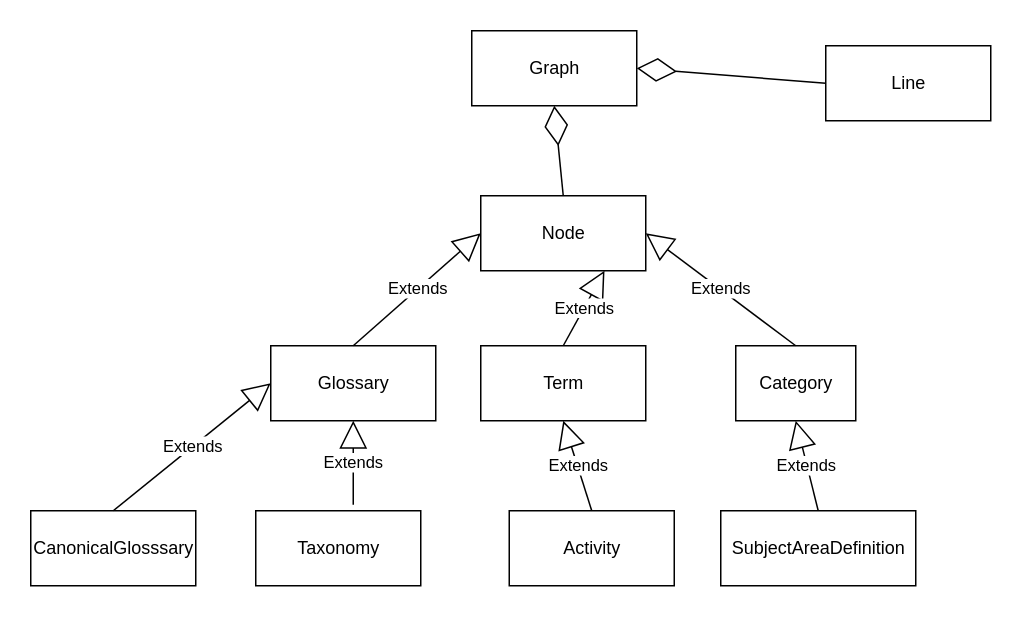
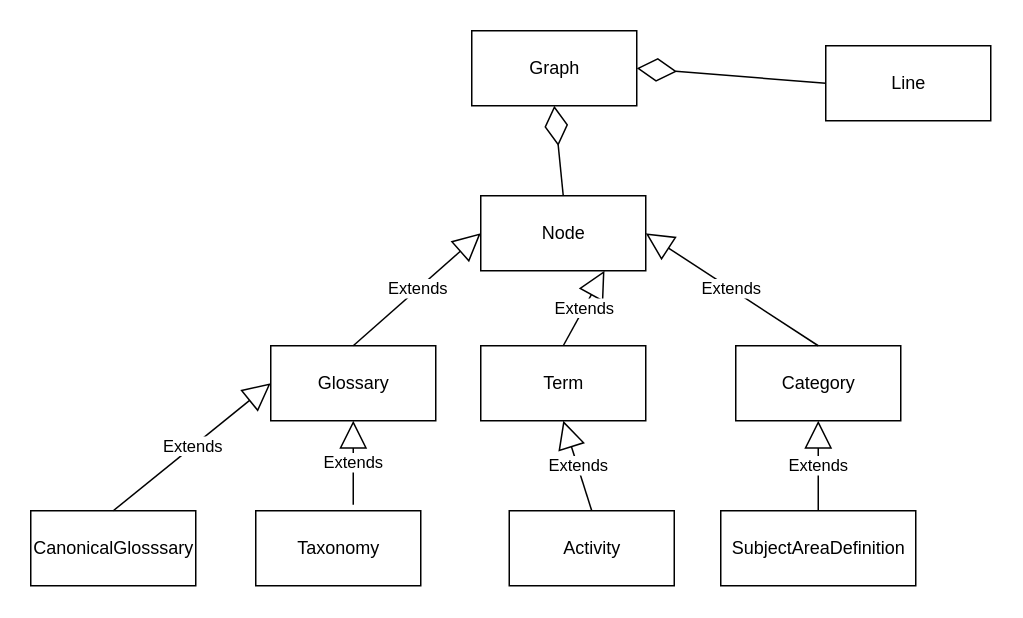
- <mxCell id="5" value="Category" style="html=1;" vertex="1" parent="1"><mxGeometry x="490" y="230" width="80" height="50" as="geometry" /></mxCell>
+ <mxCell id="5" value="Category" style="html=1;" vertex="1" parent="1"><mxGeometry x="490" y="230" width="110" height="50" as="geometry" /></mxCell>
